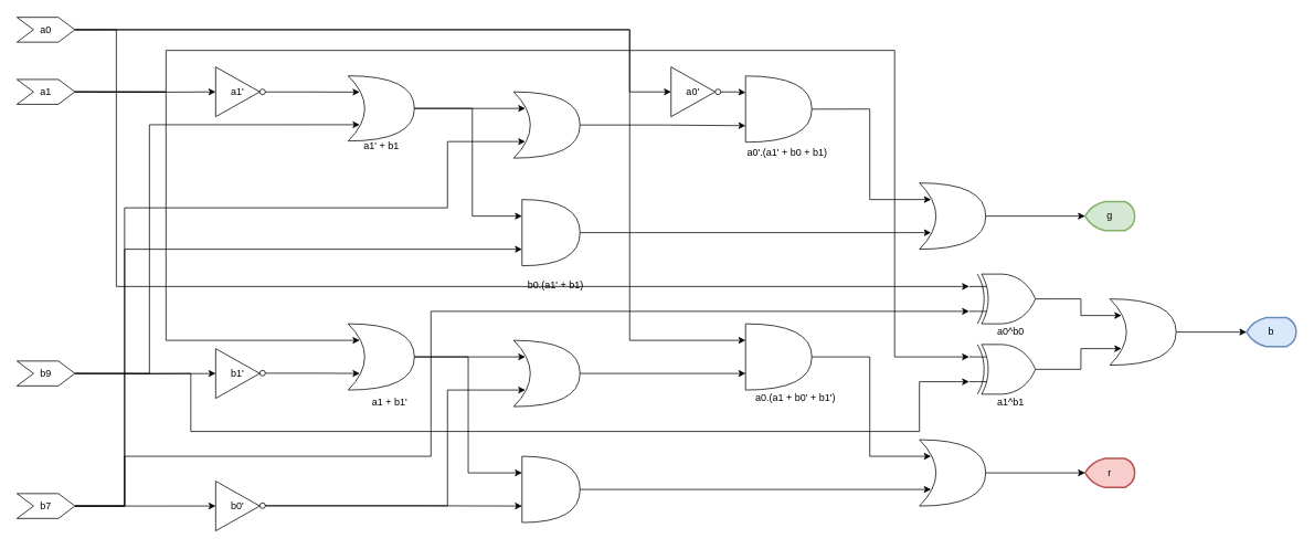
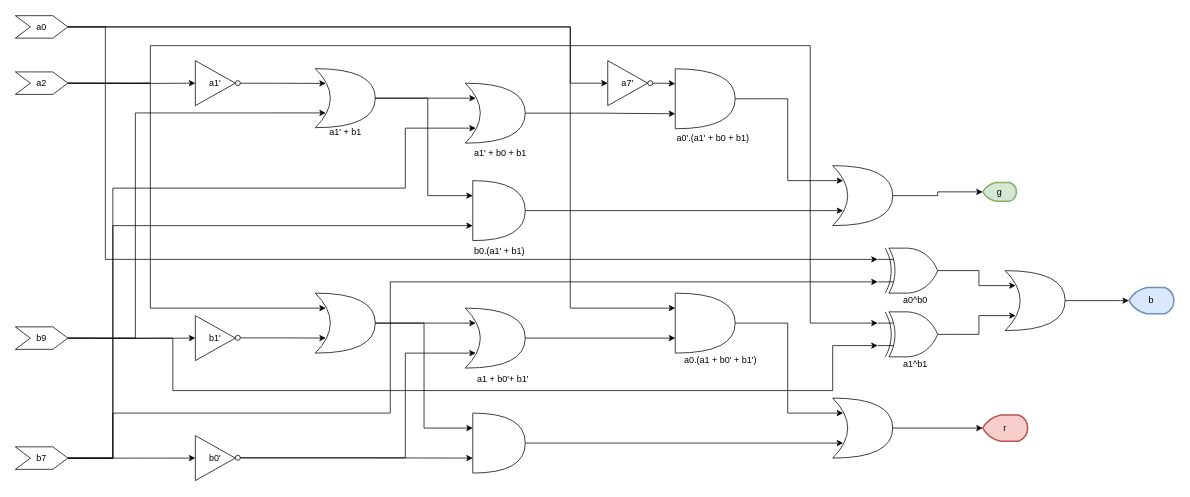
- <mxCell id="72" value="a1" style="shape=step;perimeter=stepPerimeter;whiteSpace=wrap;html=1;fixedSize=1;" vertex="1" parent="1"><mxGeometry x="20" y="95" width="70" height="30" as="geometry" /></mxCell>
+ <mxCell id="72" value="a2" style="shape=step;perimeter=stepPerimeter;whiteSpace=wrap;html=1;fixedSize=1;" vertex="1" parent="1"><mxGeometry x="20" y="95" width="70" height="30" as="geometry" /></mxCell>
- <mxCell id="47" value="a0'" style="triangle;whiteSpace=wrap;html=1;strokeColor=#000000;container=0;" parent="1" vertex="1"><mxGeometry x="810" y="80" width="53.333" height="60" as="geometry" /></mxCell>
+ <mxCell id="47" value="a7'" style="triangle;whiteSpace=wrap;html=1;strokeColor=#000000;container=0;" parent="1" vertex="1"><mxGeometry x="810" y="80" width="53.333" height="60" as="geometry" /></mxCell>
+ <mxCell id="29" value="&lt;span style=&quot;color: rgb(0, 0, 0); font-family: Helvetica; font-size: 12px; font-style: normal; font-variant-ligatures: normal; font-variant-caps: normal; font-weight: 400; letter-spacing: normal; text-align: center; text-indent: 0px; text-transform: none; word-spacing: 0px; -webkit-text-stroke-width: 0px; white-space: nowrap; background-color: rgb(251, 251, 251); text-decoration-thickness: initial; text-decoration-style: initial; text-decoration-color: initial; float: none; display: inline !important;&quot;&gt;a1' + b0 + b1&lt;/span&gt;" style="text;whiteSpace=wrap;html=1;" parent="1" vertex="1"><mxGeometry x="630" y="190" width="130" height="40" as="geometry" /></mxCell>
- <mxCell id="8" value="g" style="strokeWidth=2;html=1;shape=mxgraph.flowchart.display;whiteSpace=wrap;fillColor=#d5e8d4;strokeColor=#82b366;" parent="1" vertex="1"><mxGeometry x="1310" y="242.5" width="60" height="35" as="geometry" /></mxCell>
+ <mxCell id="8" value="g" style="strokeWidth=2;html=1;shape=mxgraph.flowchart.display;whiteSpace=wrap;fillColor=#d5e8d4;strokeColor=#82b366;" parent="1" vertex="1"><mxGeometry x="1310" y="242.5" width="45" height="25" as="geometry" /></mxCell>
- <mxCell id="44" value="&lt;span style=&quot;color: rgb(0, 0, 0); font-family: Helvetica; font-size: 12px; font-style: normal; font-variant-ligatures: normal; font-variant-caps: normal; font-weight: 400; letter-spacing: normal; text-align: center; text-indent: 0px; text-transform: none; word-spacing: 0px; -webkit-text-stroke-width: 0px; white-space: nowrap; background-color: rgb(251, 251, 251); text-decoration-thickness: initial; text-decoration-style: initial; text-decoration-color: initial; float: none; display: inline !important;&quot;&gt;b0.(a1' + b1)&lt;/span&gt;" style="text;whiteSpace=wrap;html=1;" parent="1" vertex="1"><mxGeometry x="635" y="330" width="80" height="40" as="geometry" /></mxCell>
+ <mxCell id="44" value="&lt;span style=&quot;color: rgb(0, 0, 0); font-family: Helvetica; font-size: 12px; font-style: normal; font-variant-ligatures: normal; font-variant-caps: normal; font-weight: 400; letter-spacing: normal; text-align: center; text-indent: 0px; text-transform: none; word-spacing: 0px; -webkit-text-stroke-width: 0px; white-space: nowrap; background-color: rgb(251, 251, 251); text-decoration-thickness: initial; text-decoration-style: initial; text-decoration-color: initial; float: none; display: inline !important;&quot;&gt;b0.(a1' + b1)&lt;/span&gt;" style="text;whiteSpace=wrap;html=1;" parent="1" vertex="1"><mxGeometry x="630" y="320" width="80" height="40" as="geometry" /></mxCell>
- <mxCell id="19" value="a1 + b1'" style="text;html=1;align=center;verticalAlign=middle;resizable=0;points=[];autosize=1;strokeColor=none;fillColor=none;" parent="17" vertex="1"><mxGeometry x="15" y="80" width="70" height="30" as="geometry" /></mxCell>
+ <mxCell id="30" value="a1 + b0'+ b1'" style="text;html=1;align=center;verticalAlign=middle;resizable=0;points=[];autosize=1;strokeColor=none;fillColor=none;" parent="1" vertex="1"><mxGeometry x="625" y="490" width="90" height="30" as="geometry" /></mxCell>
